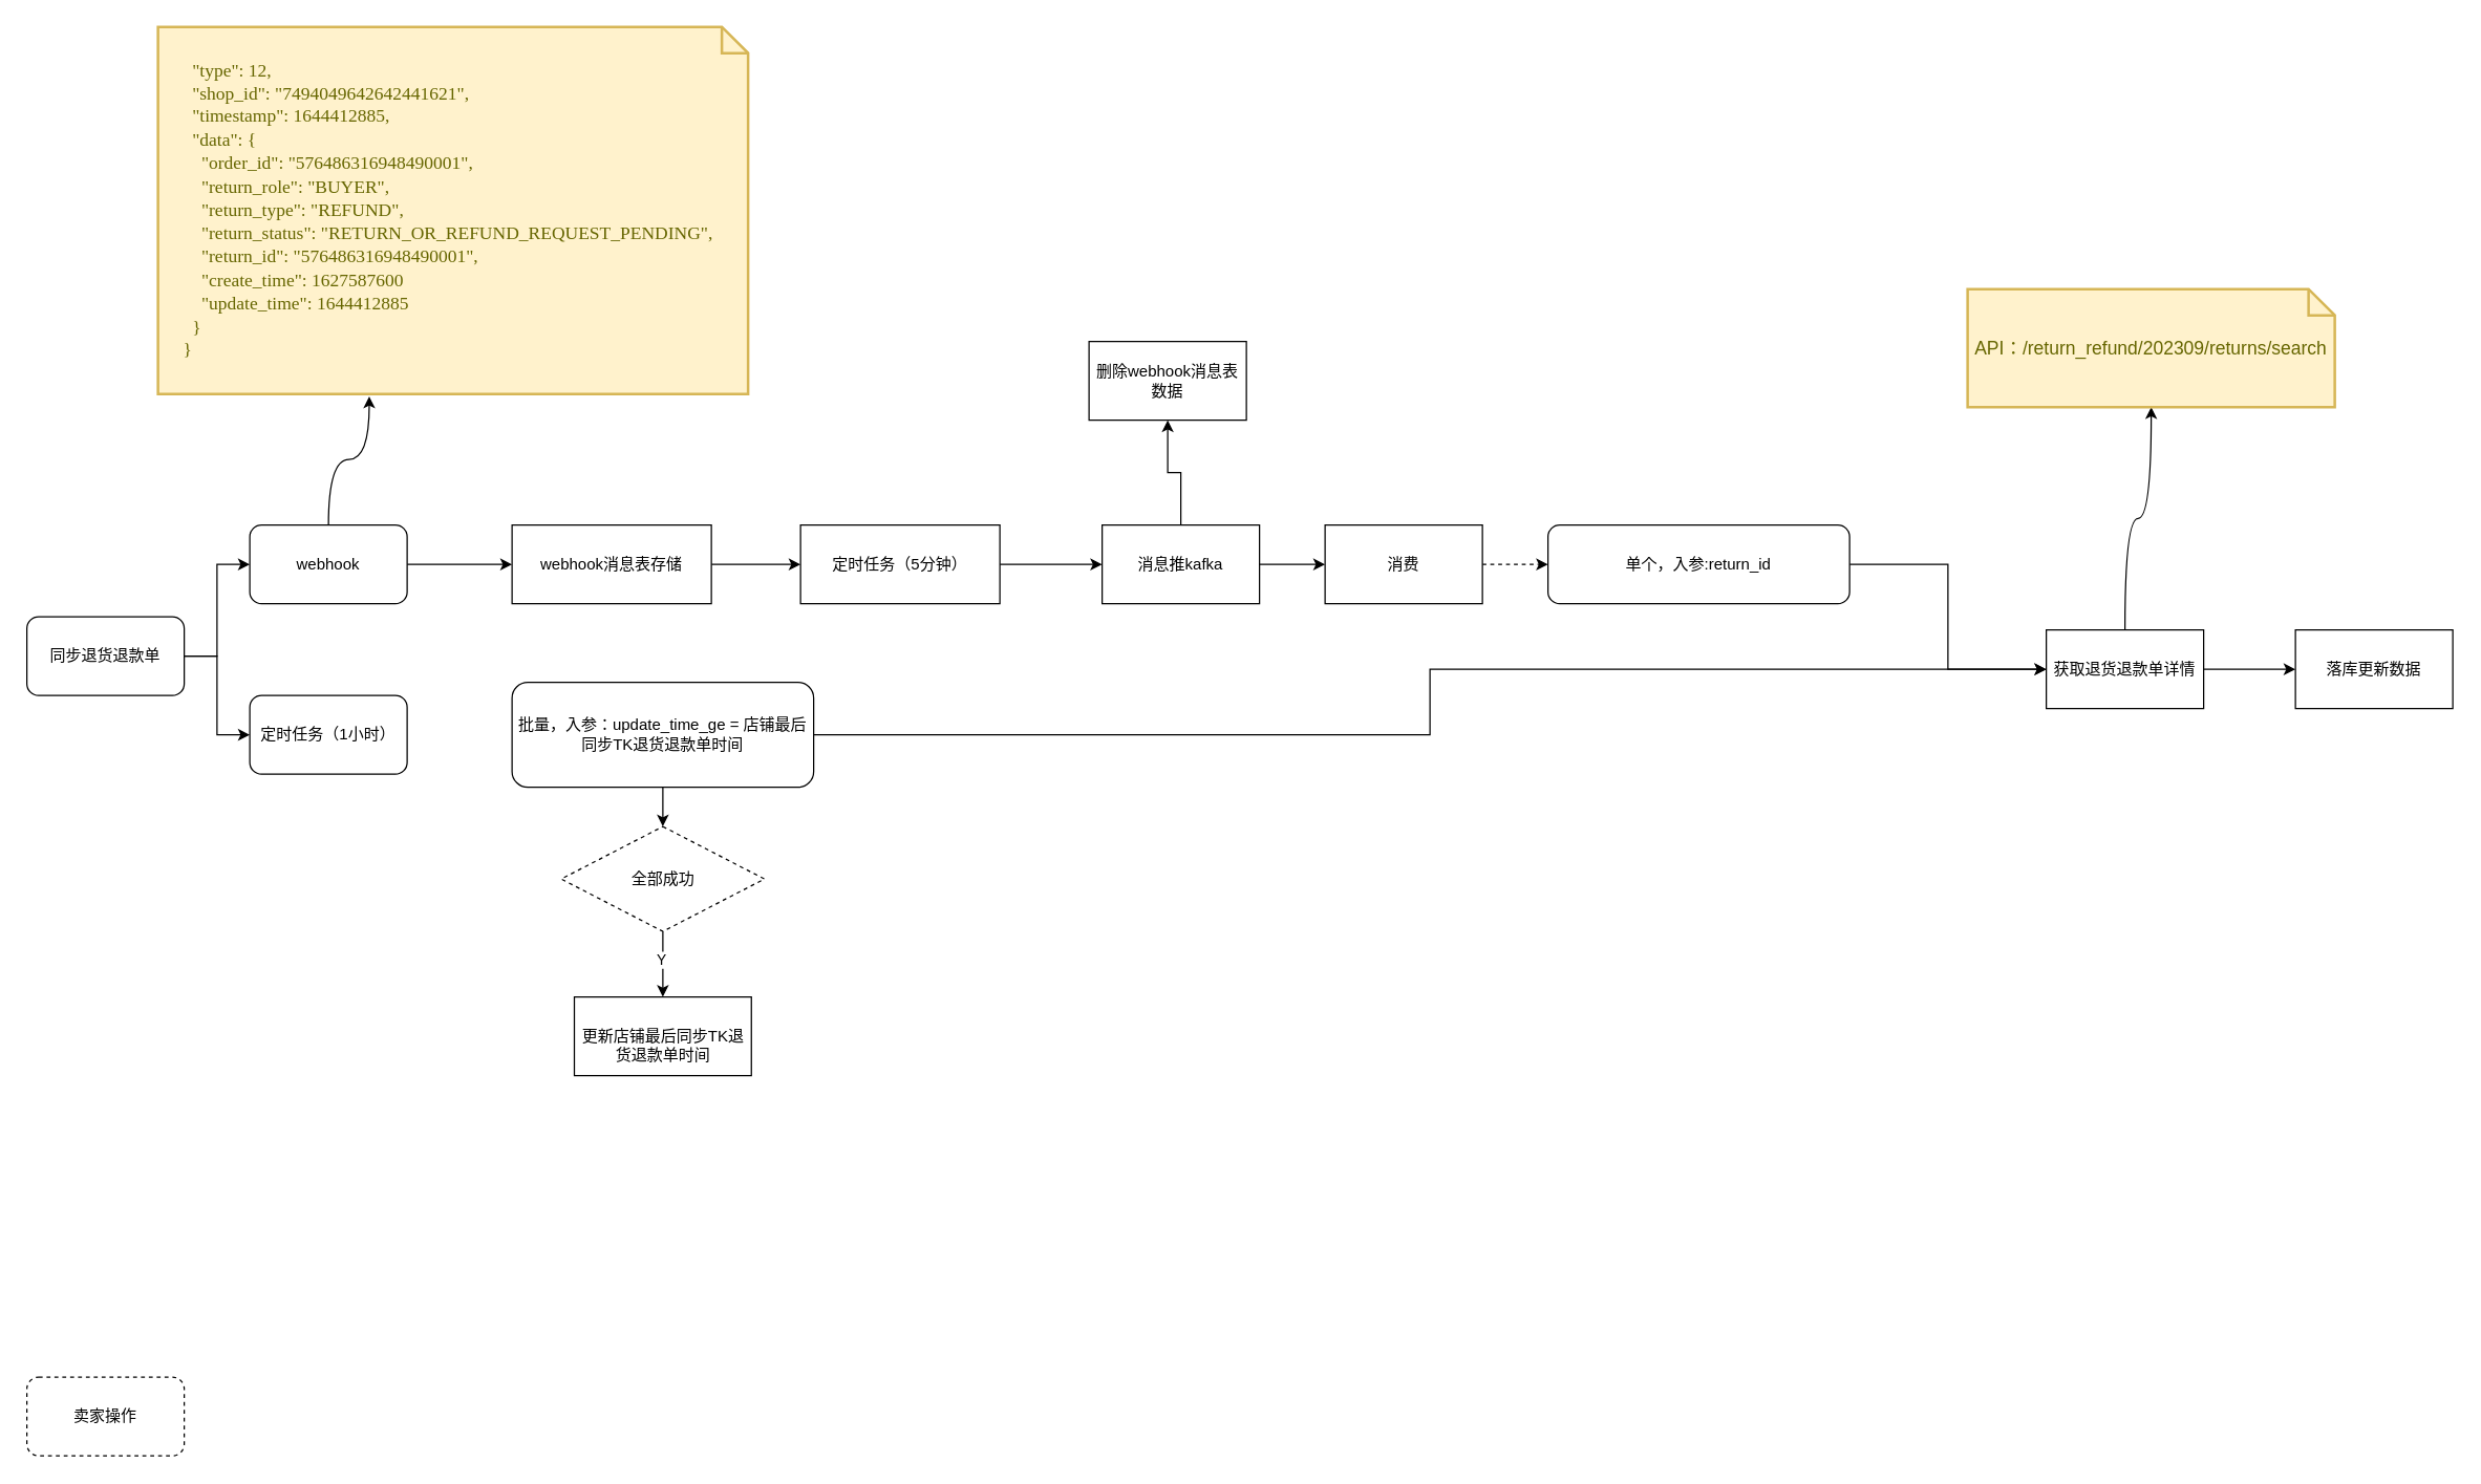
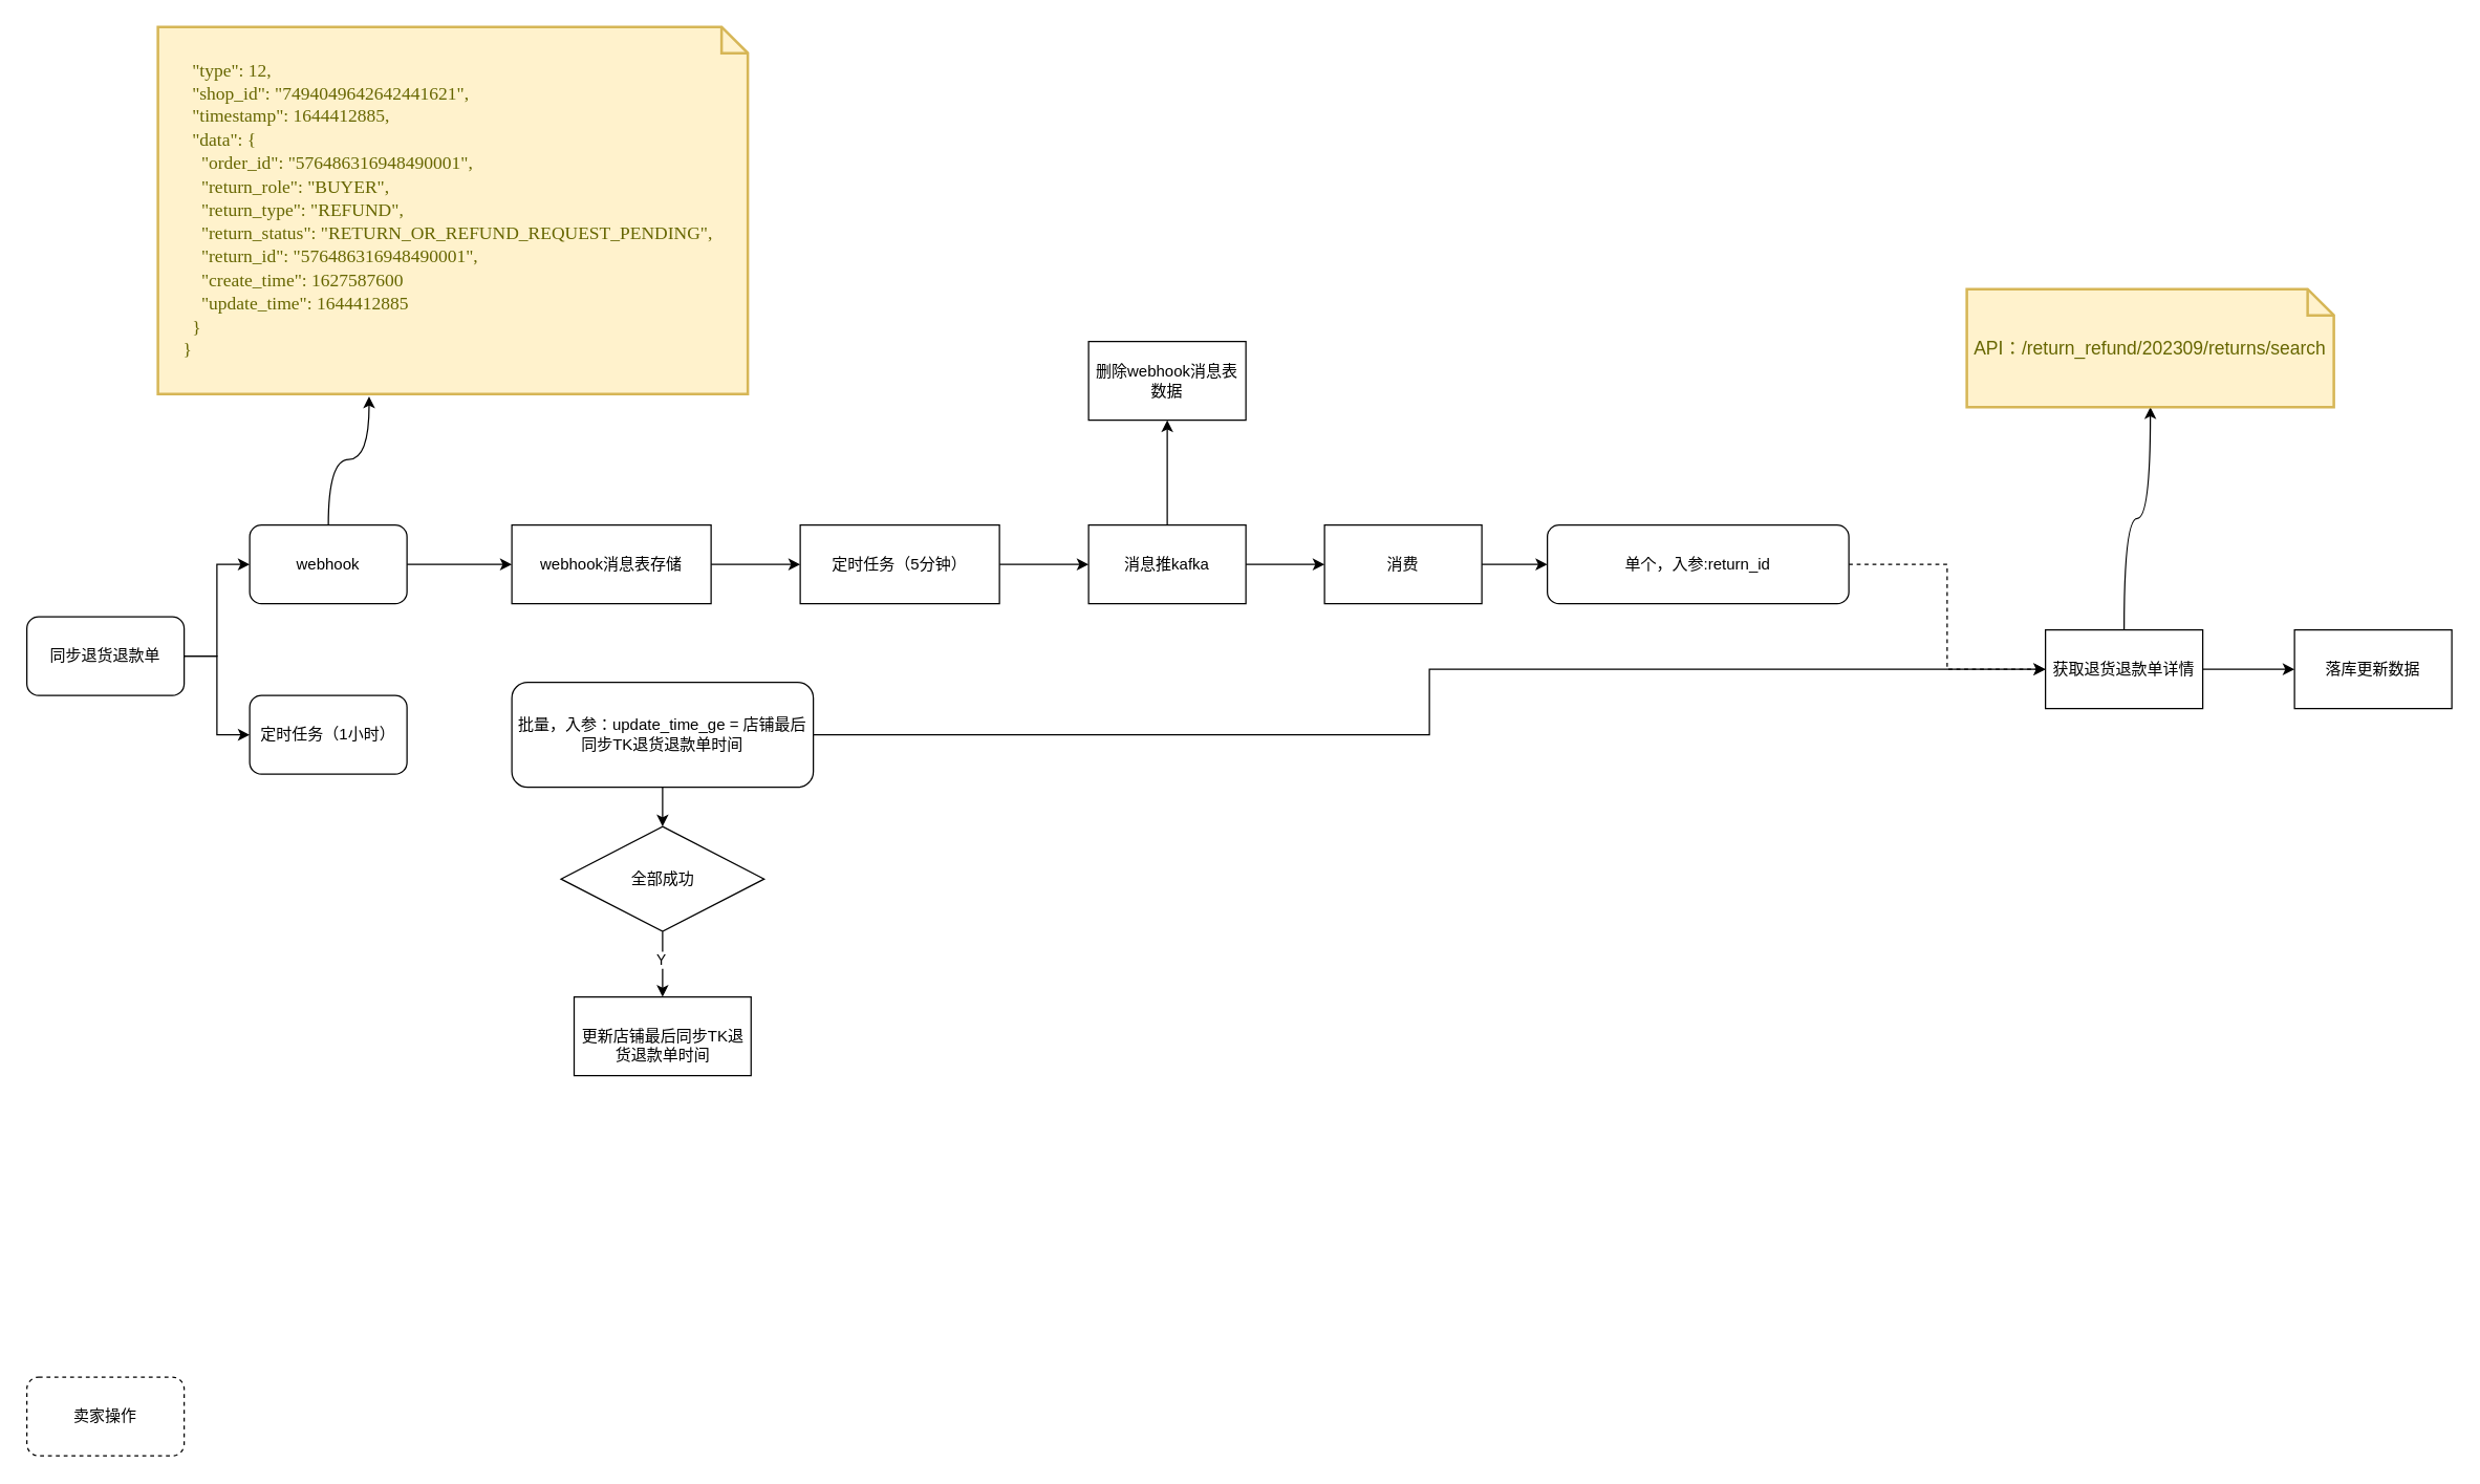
- <mxCell id="31" value="消息推kafka" style="whiteSpace=wrap;html=1;rounded=0;" vertex="1" parent="1"><mxGeometry x="840" y="400" width="120" height="60" as="geometry" /></mxCell>
+ <mxCell id="31" value="消息推kafka" style="whiteSpace=wrap;html=1;rounded=0;" vertex="1" parent="1"><mxGeometry x="830" y="400" width="120" height="60" as="geometry" /></mxCell>
- <mxCell id="32" style="edgeStyle=orthogonalEdgeStyle;rounded=0;orthogonalLoop=1;jettySize=auto;html=1;exitX=1;exitY=0.5;exitDx=0;exitDy=0;entryX=0;entryY=0.5;entryDx=0;entryDy=0;dashed=1;" edge="1" parent="1" source="33" target="9"><mxGeometry relative="1" as="geometry" /></mxCell>
+ <mxCell id="32" style="edgeStyle=orthogonalEdgeStyle;rounded=0;orthogonalLoop=1;jettySize=auto;html=1;exitX=1;exitY=0.5;exitDx=0;exitDy=0;entryX=0;entryY=0.5;entryDx=0;entryDy=0;" edge="1" parent="1" source="33" target="9"><mxGeometry relative="1" as="geometry" /></mxCell>
- <mxCell id="8" style="edgeStyle=orthogonalEdgeStyle;rounded=0;orthogonalLoop=1;jettySize=auto;html=1;exitX=1;exitY=0.5;exitDx=0;exitDy=0;entryX=0;entryY=0.5;entryDx=0;entryDy=0;" edge="1" parent="1" source="9" target="14"><mxGeometry relative="1" as="geometry" /></mxCell>
+ <mxCell id="8" style="edgeStyle=orthogonalEdgeStyle;rounded=0;orthogonalLoop=1;jettySize=auto;html=1;exitX=1;exitY=0.5;exitDx=0;exitDy=0;entryX=0;entryY=0.5;entryDx=0;entryDy=0;dashed=1;" edge="1" parent="1" source="9" target="14"><mxGeometry relative="1" as="geometry" /></mxCell>
- <mxCell id="23" value="全部成功" style="rhombus;whiteSpace=wrap;html=1;dashed=1;" vertex="1" parent="1"><mxGeometry x="427.5" y="630" width="155" height="80" as="geometry" /></mxCell>
+ <mxCell id="23" value="全部成功" style="rhombus;whiteSpace=wrap;html=1;" vertex="1" parent="1"><mxGeometry x="427.5" y="630" width="155" height="80" as="geometry" /></mxCell>
